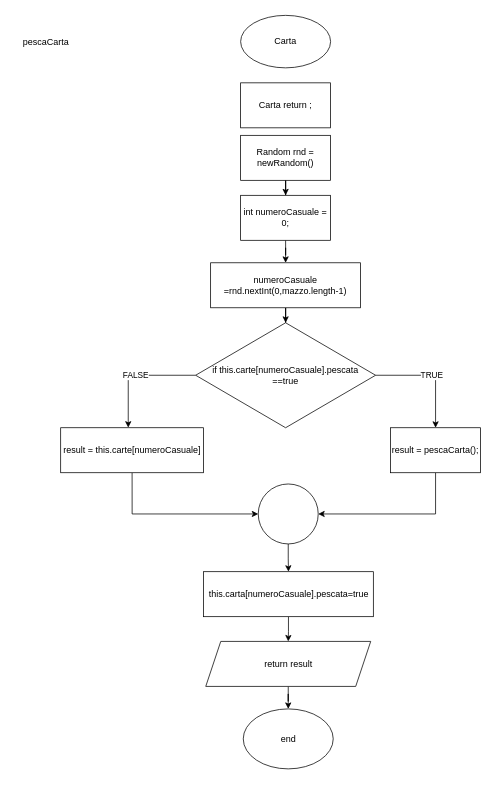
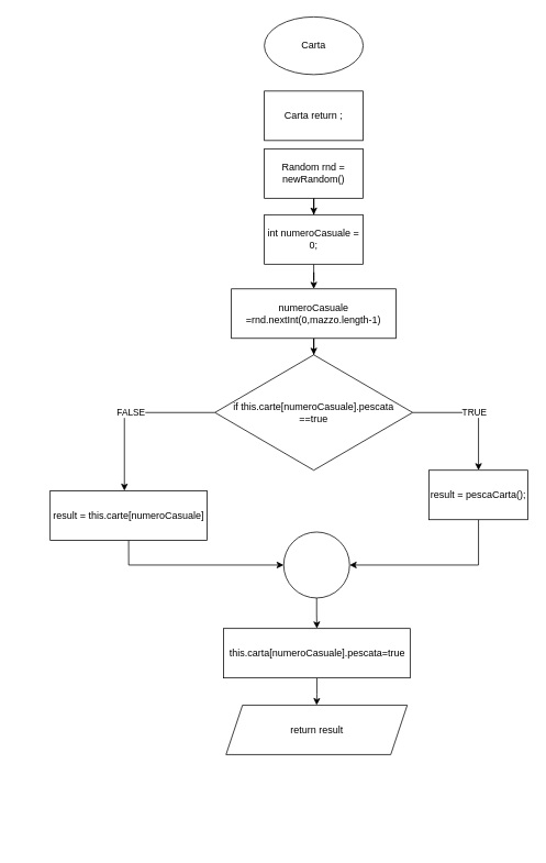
- <mxCell id="12" value="&lt;div&gt;pescaCarta&lt;/div&gt;&lt;div&gt;&lt;br&gt;&lt;/div&gt;" style="text;html=1;align=center;verticalAlign=middle;resizable=0;points=[];autosize=1;strokeColor=none;fillColor=none;" vertex="1" parent="1"><mxGeometry x="20" y="43" width="80" height="40" as="geometry" /></mxCell>
- <mxCell id="24" value="result = this.carte[numeroCasuale]" style="rounded=0;whiteSpace=wrap;html=1;" vertex="1" parent="1"><mxGeometry x="80" y="570" width="190.5" height="60" as="geometry" /></mxCell>
+ <mxCell id="24" value="result = this.carte[numeroCasuale]" style="rounded=0;whiteSpace=wrap;html=1;" vertex="1" parent="1"><mxGeometry x="60" y="595" width="190.5" height="60" as="geometry" /></mxCell>
- <mxCell id="3" value="" style="edgeStyle=orthogonalEdgeStyle;rounded=0;orthogonalLoop=1;jettySize=auto;html=1;" edge="1" parent="1" source="4" target="11"><mxGeometry relative="1" as="geometry" /></mxCell>
- <mxCell id="11" value="end" style="ellipse;whiteSpace=wrap;html=1;" vertex="1" parent="1"><mxGeometry x="323.5" y="945" width="120" height="80" as="geometry" /></mxCell>
